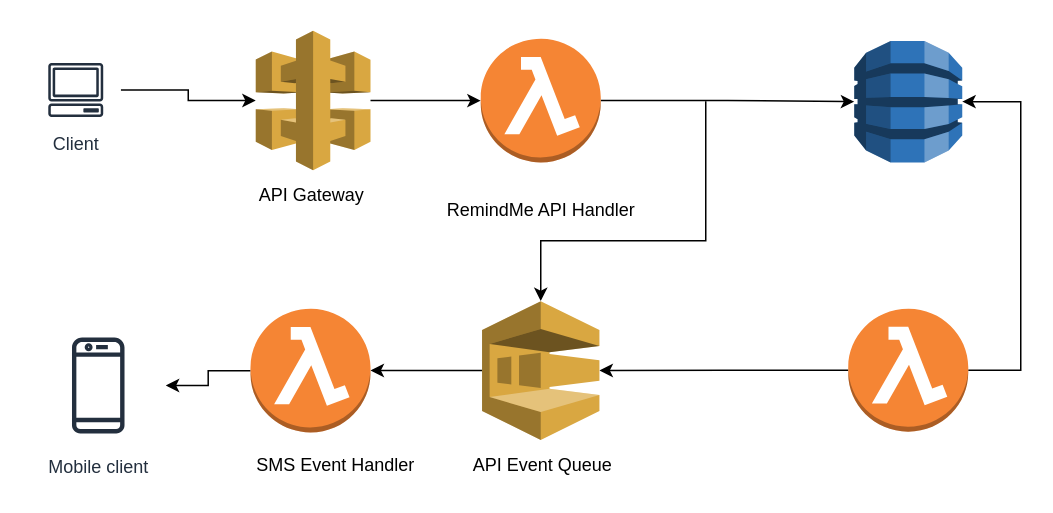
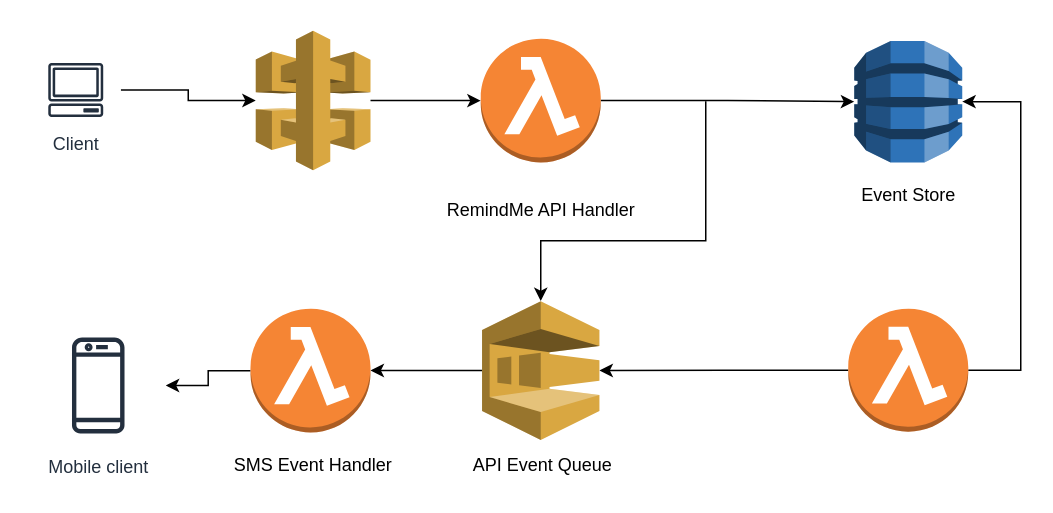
- <mxCell id="19" value="API Gateway" style="text;html=1;align=center;verticalAlign=middle;resizable=0;points=[];autosize=1;strokeColor=none;" vertex="1" parent="1"><mxGeometry x="161.5" y="120" width="90" height="20" as="geometry" /></mxCell>
+ <mxCell id="21" value="Event Store" style="text;html=1;align=center;verticalAlign=middle;resizable=0;points=[];autosize=1;strokeColor=none;" vertex="1" parent="1"><mxGeometry x="565" y="120" width="80" height="20" as="geometry" /></mxCell>
- <mxCell id="23" value="&lt;div&gt;SMS Event Handler&lt;/div&gt;" style="text;html=1;align=center;verticalAlign=middle;resizable=0;points=[];autosize=1;strokeColor=none;" vertex="1" parent="1"><mxGeometry x="163.25" y="300" width="120" height="20" as="geometry" /></mxCell>
+ <mxCell id="23" value="&lt;div&gt;SMS Event Handler&lt;/div&gt;" style="text;html=1;align=center;verticalAlign=middle;resizable=0;points=[];autosize=1;strokeColor=none;" vertex="1" parent="1"><mxGeometry x="148.25" y="300" width="120" height="20" as="geometry" /></mxCell>
